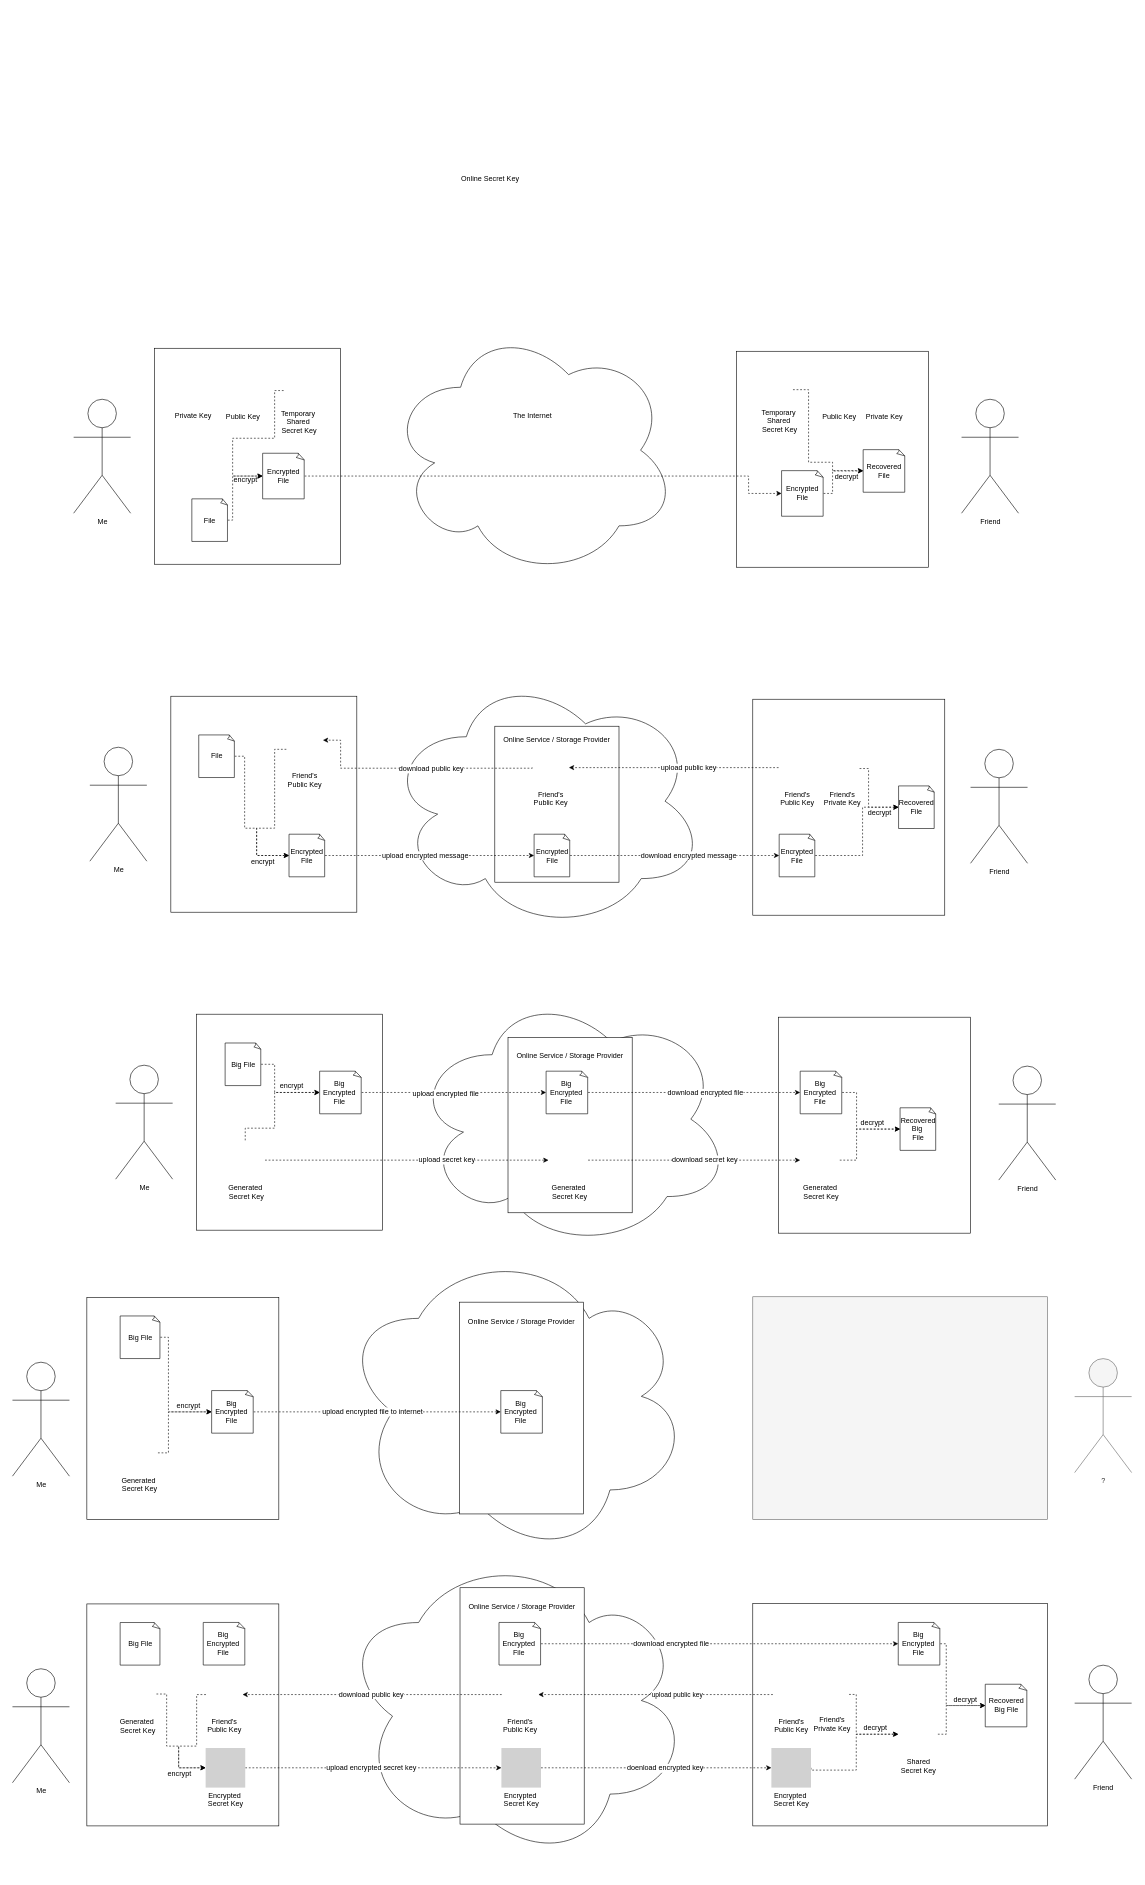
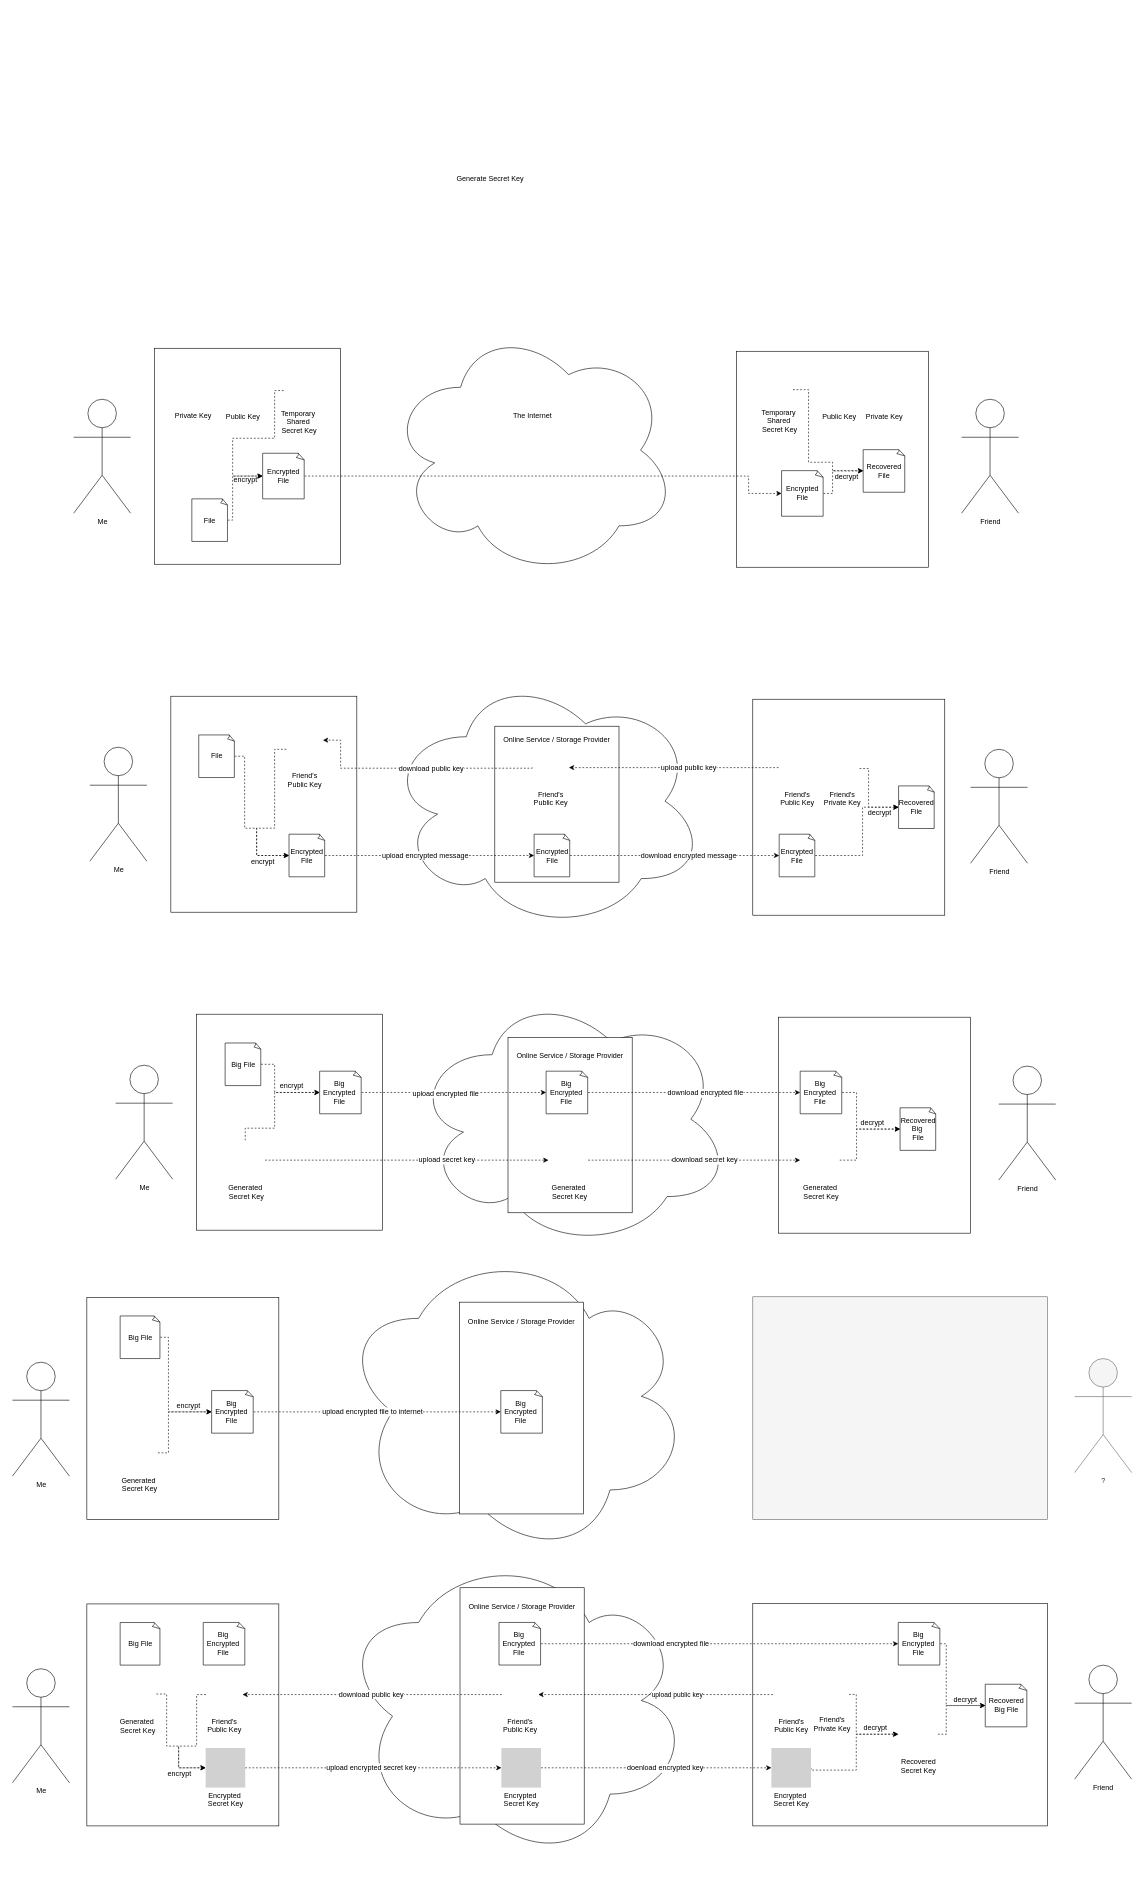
- <mxCell id="18" value="Online Secret Key" style="shape=image;html=1;verticalAlign=top;verticalLabelPosition=bottom;labelBackgroundColor=#ffffff;imageAspect=0;aspect=fixed;image=https://cdn1.iconfinder.com/data/icons/hawcons/32/699011-icon-25-key-128.png;fillColor=#C4C4C4;" vertex="1" parent="1"><mxGeometry x="752" y="156" width="128" height="128" as="geometry" /></mxCell>
+ <mxCell id="18" value="Generate Secret Key" style="shape=image;html=1;verticalAlign=top;verticalLabelPosition=bottom;labelBackgroundColor=#ffffff;imageAspect=0;aspect=fixed;image=https://cdn1.iconfinder.com/data/icons/hawcons/32/699011-icon-25-key-128.png;fillColor=#C4C4C4;" vertex="1" parent="1"><mxGeometry x="752" y="156" width="128" height="128" as="geometry" /></mxCell>
- <mxCell id="112" value="Shared&lt;br&gt;Secret Key&lt;br&gt;" style="shape=image;html=1;verticalAlign=top;verticalLabelPosition=bottom;labelBackgroundColor=#ffffff;imageAspect=0;aspect=fixed;image=https://cdn1.iconfinder.com/data/icons/hawcons/32/699011-icon-25-key-128.png;fillColor=#C4C4C4;" vertex="1" parent="1"><mxGeometry x="1496.5" y="2857.151" width="66" height="66" as="geometry" /></mxCell>
+ <mxCell id="112" value="Recovered&lt;br&gt;Secret Key&lt;br&gt;" style="shape=image;html=1;verticalAlign=top;verticalLabelPosition=bottom;labelBackgroundColor=#ffffff;imageAspect=0;aspect=fixed;image=https://cdn1.iconfinder.com/data/icons/hawcons/32/699011-icon-25-key-128.png;fillColor=#C4C4C4;" vertex="1" parent="1"><mxGeometry x="1496.5" y="2857.151" width="66" height="66" as="geometry" /></mxCell>
